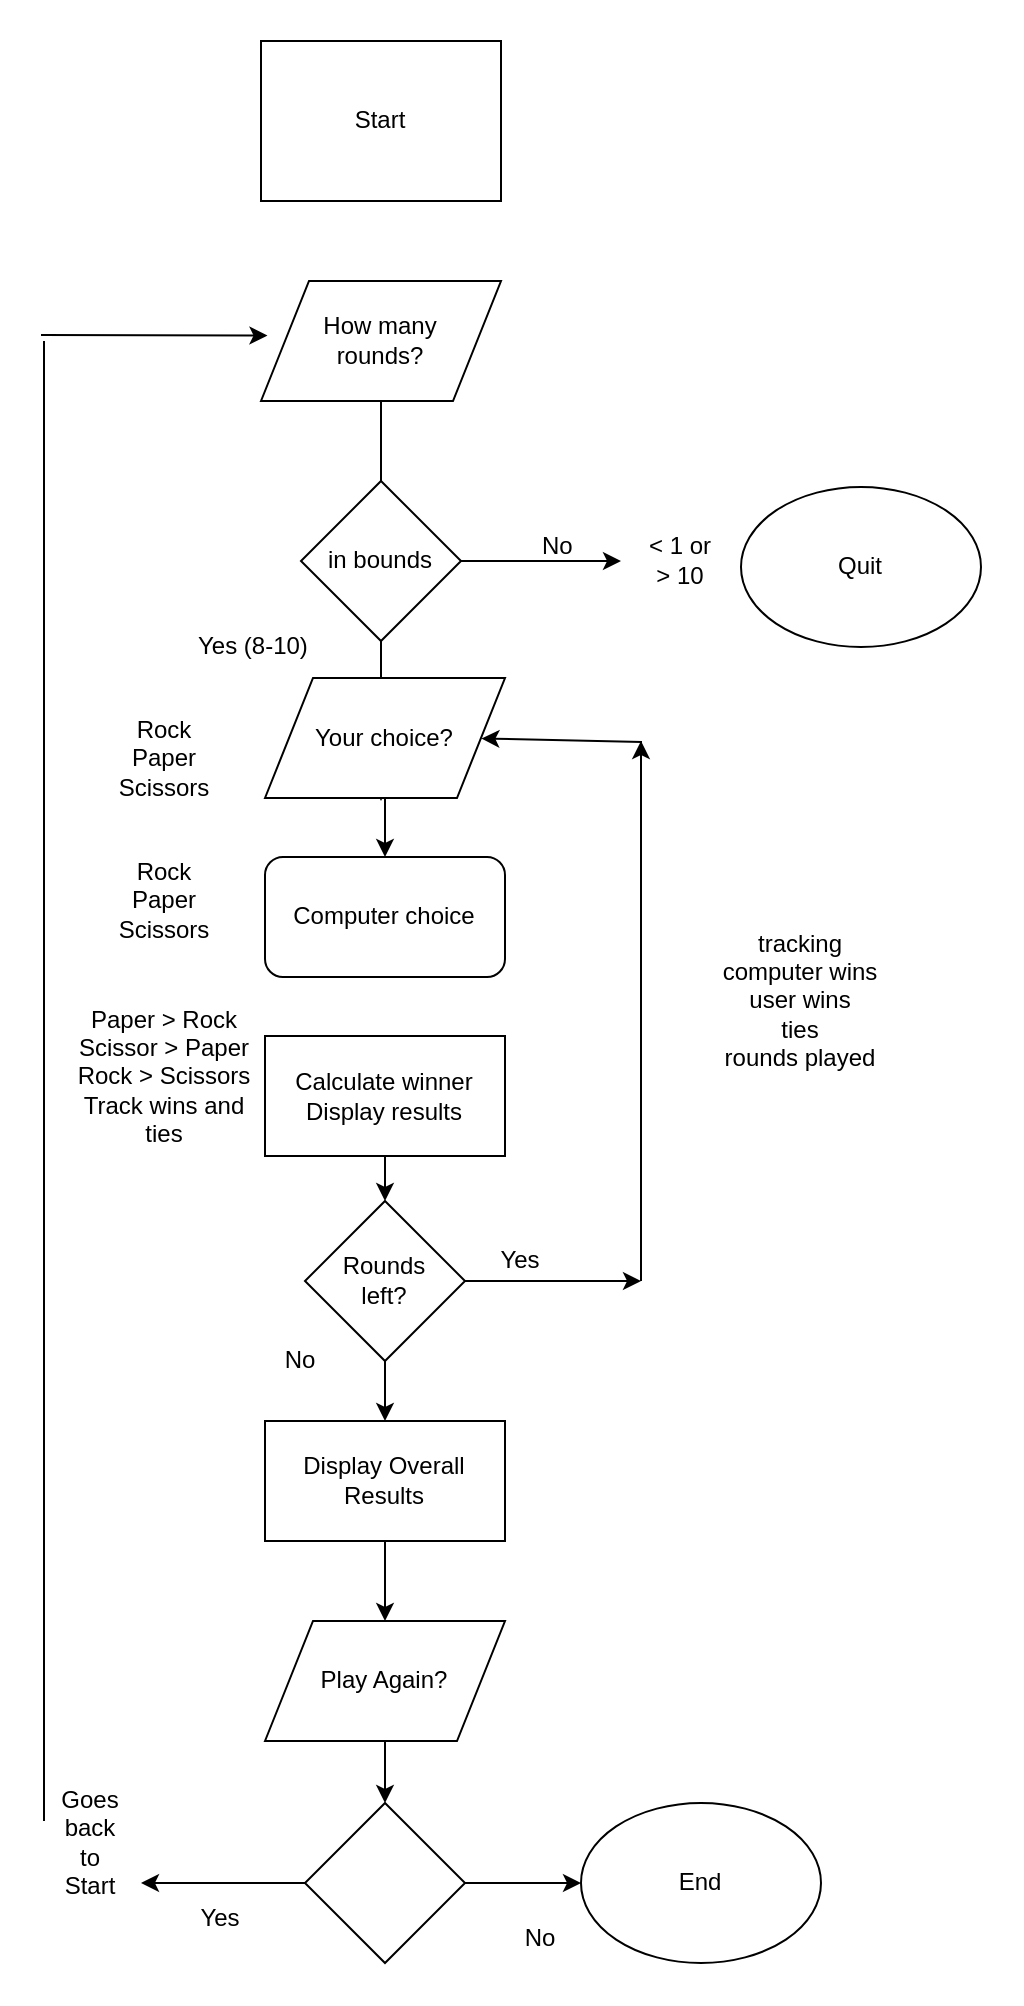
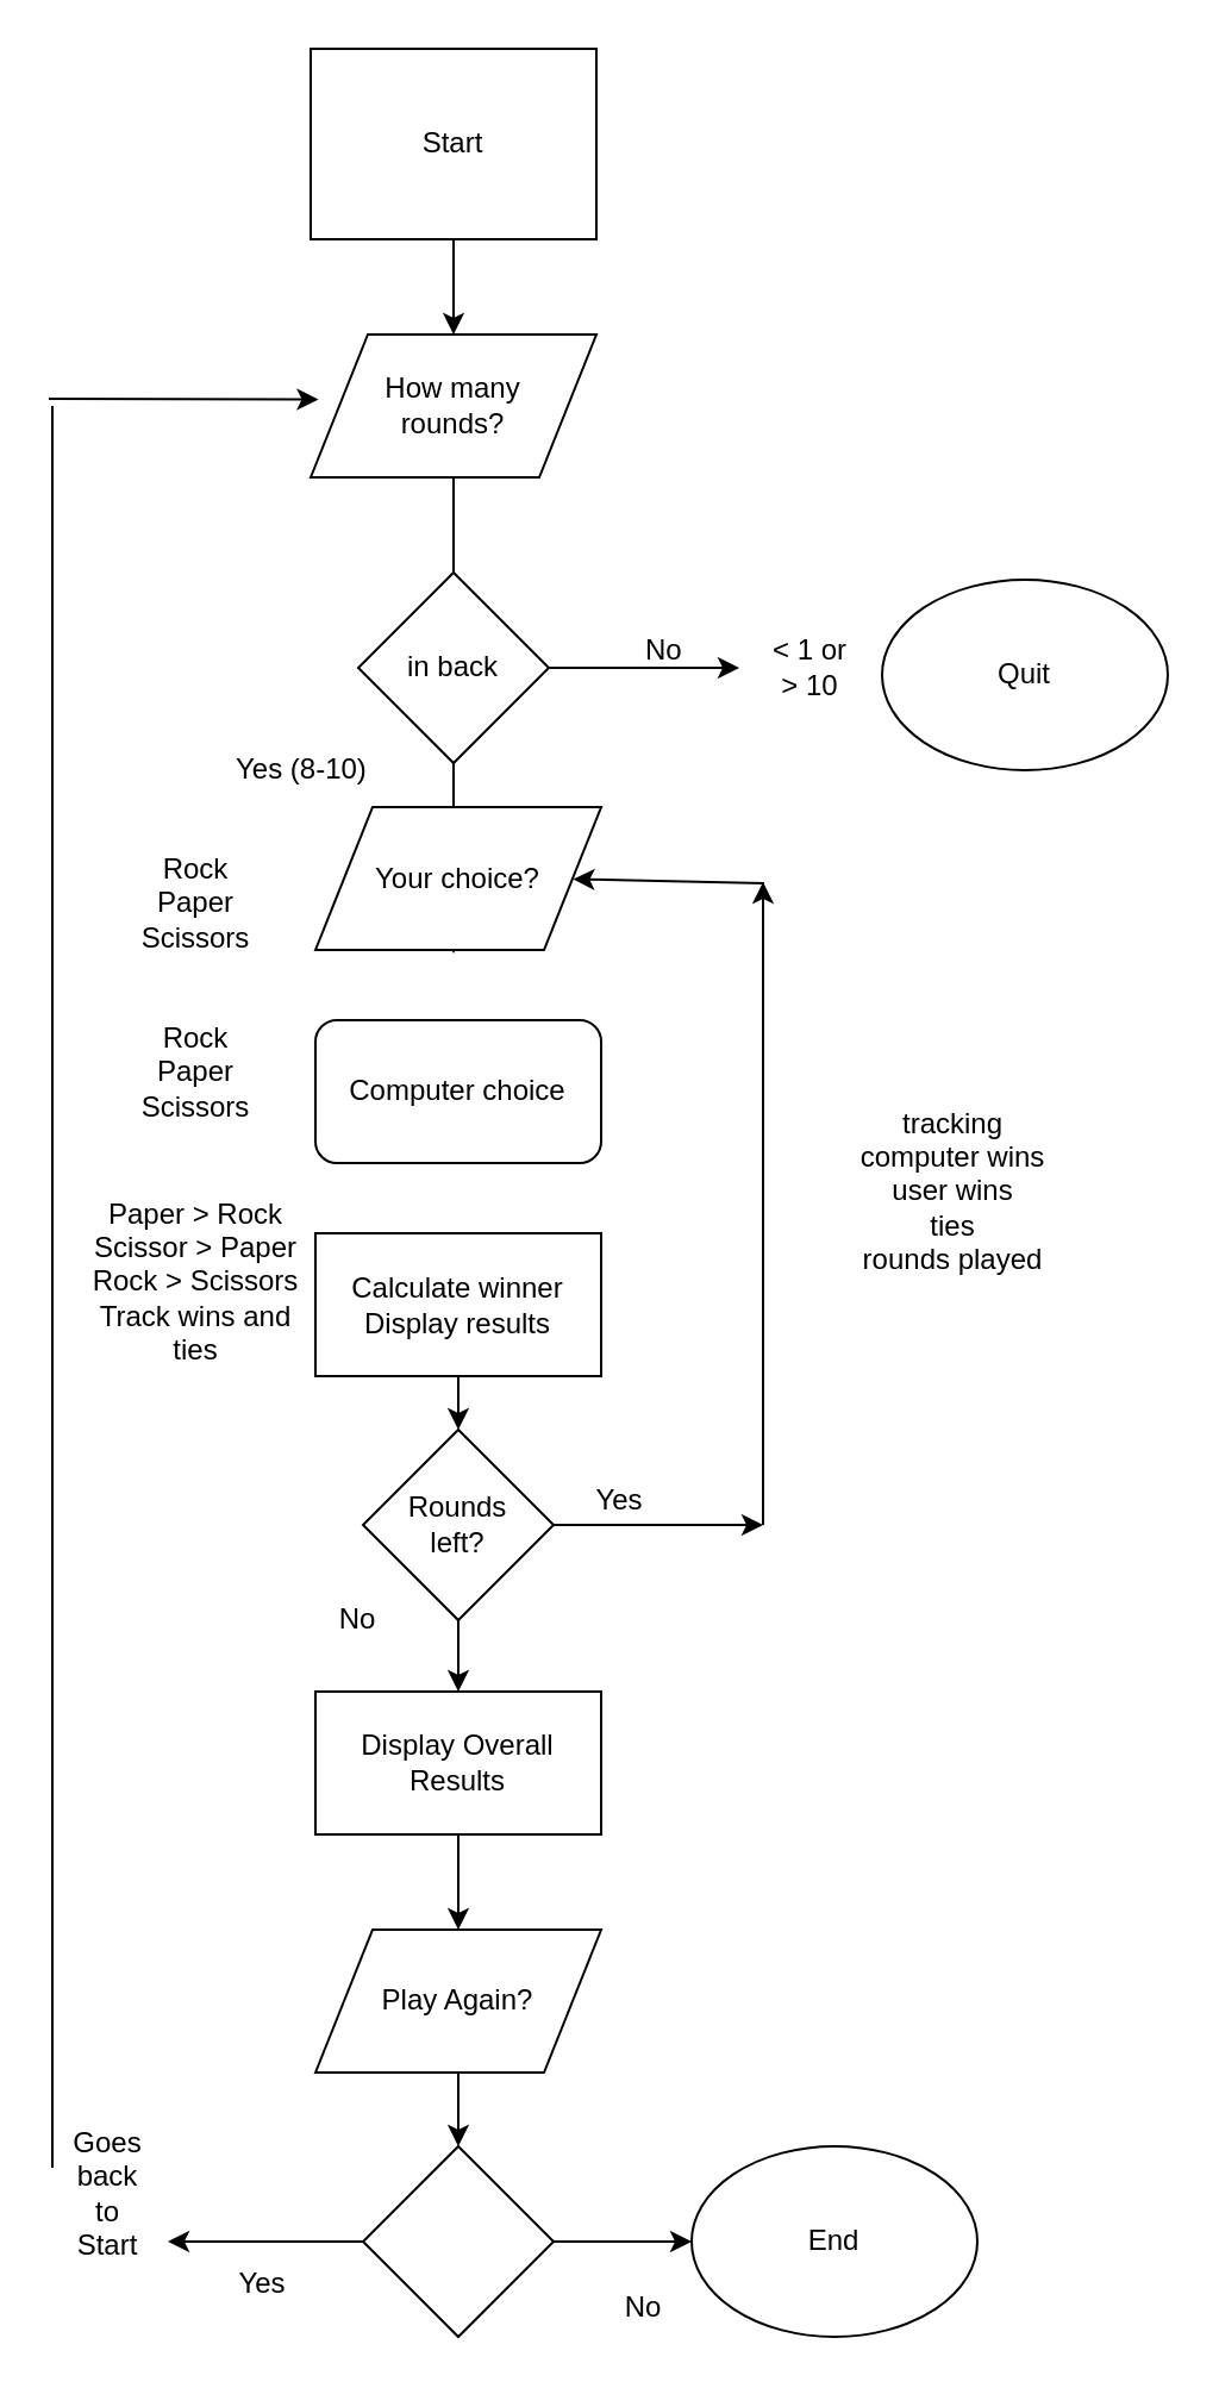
+ <mxCell id="2" value="" style="edgeStyle=orthogonalEdgeStyle;rounded=0;orthogonalLoop=1;jettySize=auto;html=1;" edge="1" parent="1" source="3" target="5"><mxGeometry relative="1" as="geometry" /></mxCell>
- <mxCell id="8" value="in bounds" style="rhombus;whiteSpace=wrap;html=1;" vertex="1" parent="1"><mxGeometry x="150" y="240" width="80" height="80" as="geometry" /></mxCell>
+ <mxCell id="8" value="in back" style="rhombus;whiteSpace=wrap;html=1;" vertex="1" parent="1"><mxGeometry x="150" y="240" width="80" height="80" as="geometry" /></mxCell>
- <mxCell id="9" value="" style="edgeStyle=orthogonalEdgeStyle;rounded=0;orthogonalLoop=1;jettySize=auto;html=1;" edge="1" parent="1" source="10" target="11"><mxGeometry relative="1" as="geometry" /></mxCell>
